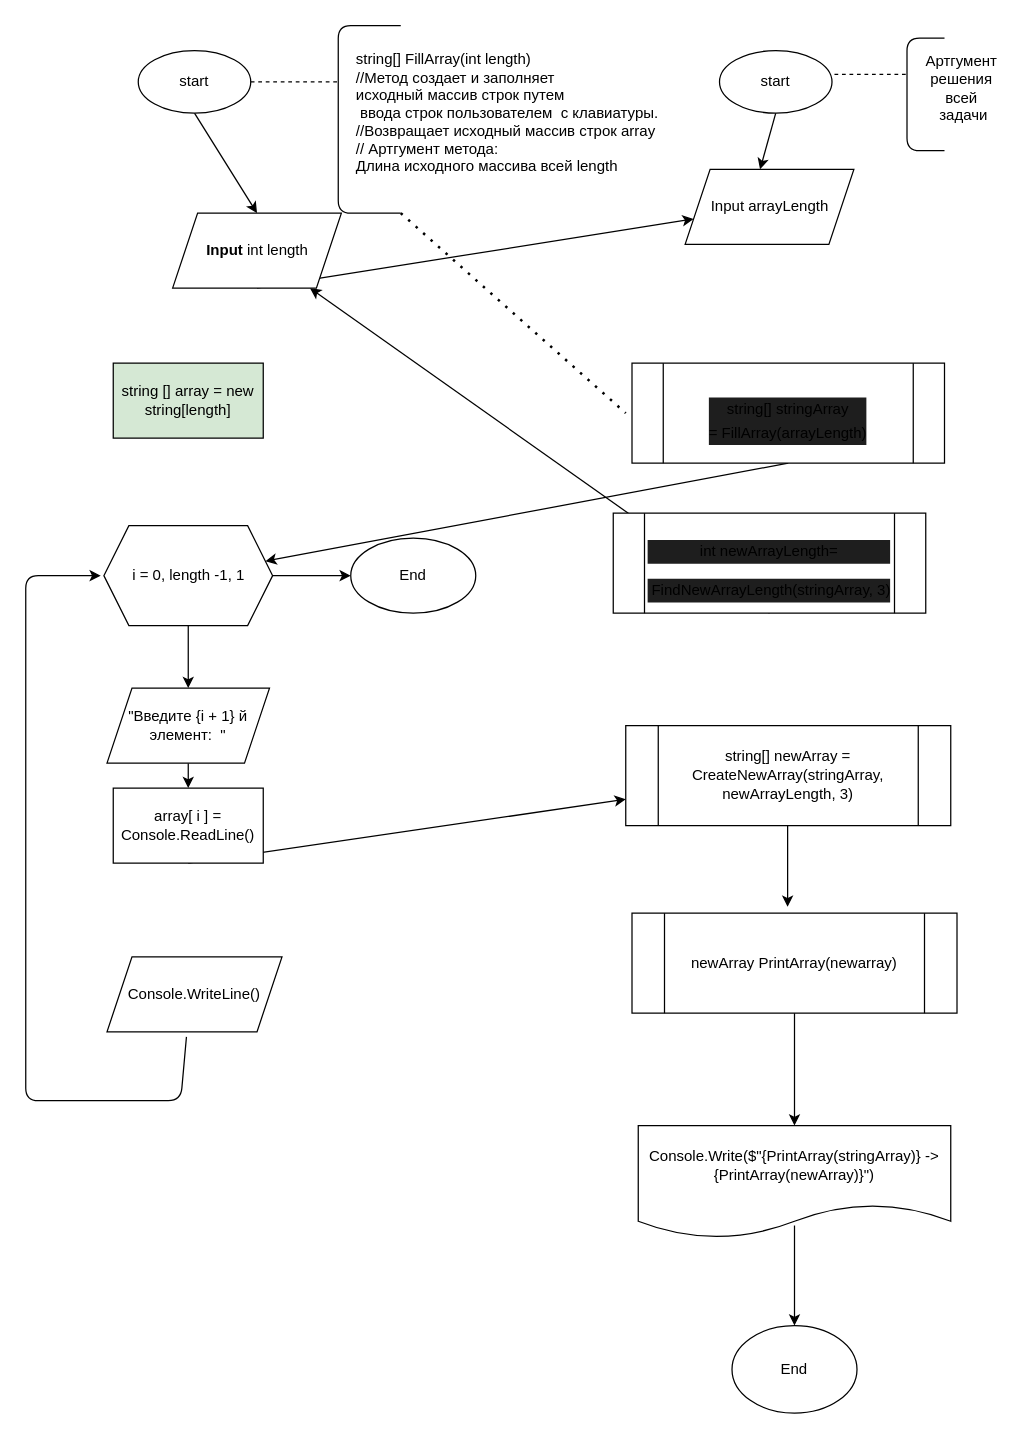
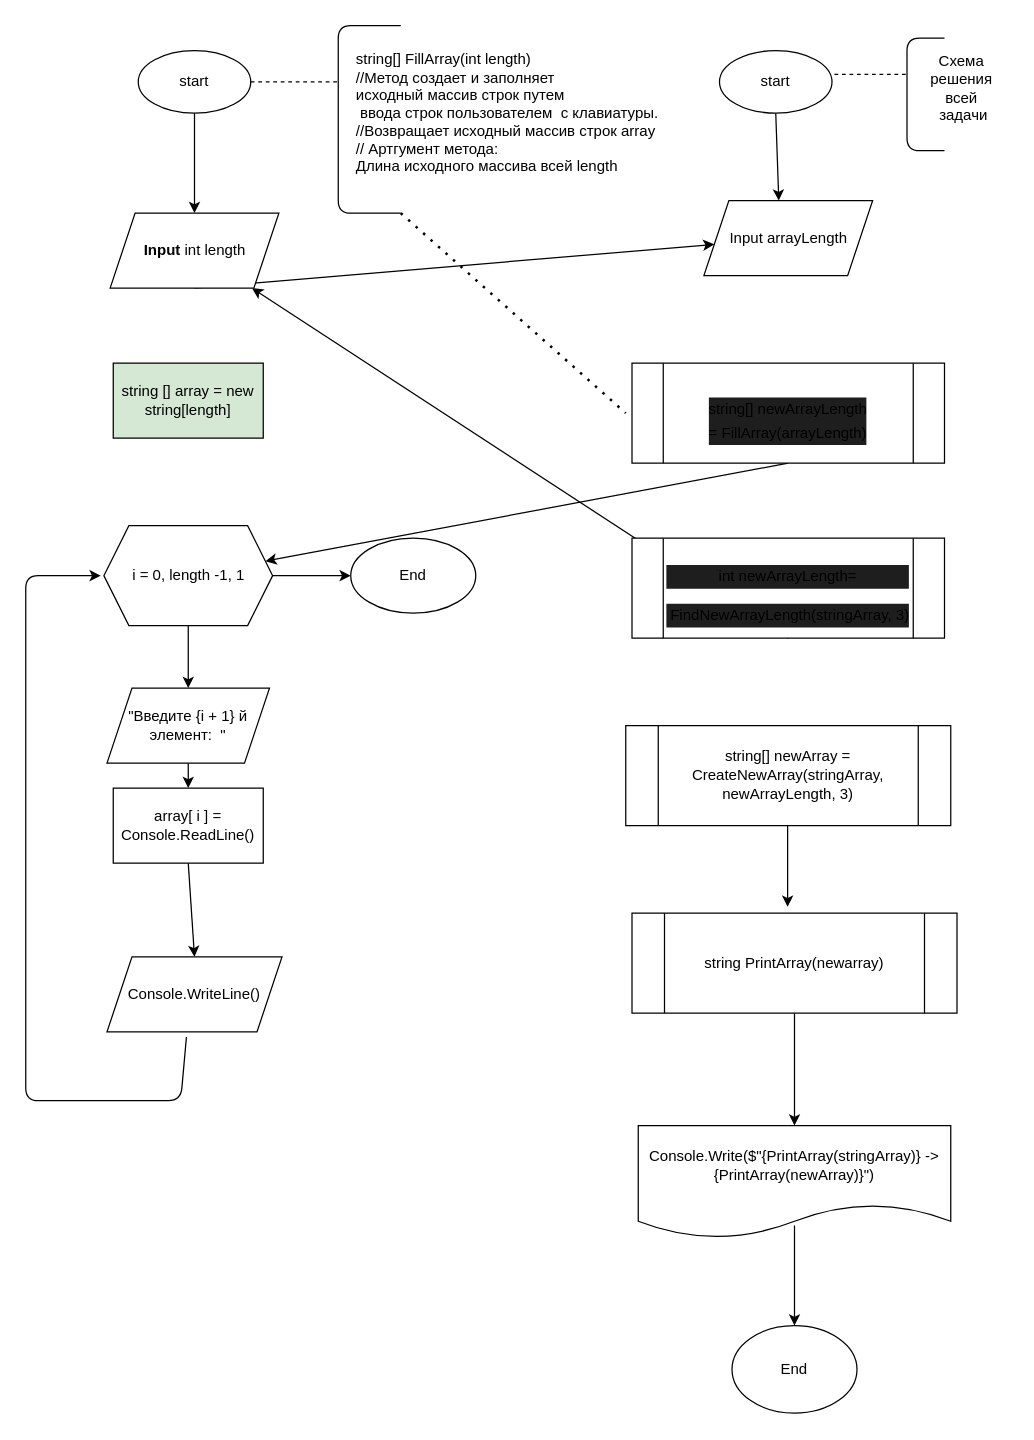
- <mxCell id="14" value="Артгумент&amp;nbsp;&lt;br&gt;решения&amp;nbsp;&lt;br&gt;всей&amp;nbsp;&lt;br&gt;задачи" style="text;html=1;align=center;verticalAlign=middle;resizable=0;points=[];autosize=1;strokeColor=none;fillColor=none;fontSize=12;fontFamily=Helvetica;" parent="1" vertex="1"><mxGeometry x="735" y="40" width="70" height="60" as="geometry" /></mxCell>
+ <mxCell id="14" value="Схема&amp;nbsp;&lt;br&gt;решения&amp;nbsp;&lt;br&gt;всей&amp;nbsp;&lt;br&gt;задачи" style="text;html=1;align=center;verticalAlign=middle;resizable=0;points=[];autosize=1;strokeColor=none;fillColor=none;fontSize=12;fontFamily=Helvetica;" parent="1" vertex="1"><mxGeometry x="735" y="40" width="70" height="60" as="geometry" /></mxCell>
- <mxCell id="4" value="Input arrayLength" style="shape=parallelogram;perimeter=parallelogramPerimeter;whiteSpace=wrap;html=1;fixedSize=1;" parent="1" vertex="1"><mxGeometry x="547.5" y="135" width="135" height="60" as="geometry" /></mxCell>
+ <mxCell id="4" value="Input arrayLength" style="shape=parallelogram;perimeter=parallelogramPerimeter;whiteSpace=wrap;html=1;fixedSize=1;" parent="1" vertex="1"><mxGeometry x="562.5" y="160" width="135" height="60" as="geometry" /></mxCell>
- <mxCell id="22" value="&lt;b&gt;Input &lt;/b&gt;int length" style="shape=parallelogram;perimeter=parallelogramPerimeter;whiteSpace=wrap;html=1;fixedSize=1;" parent="1" vertex="1"><mxGeometry x="137.5" y="170" width="135" height="60" as="geometry" /></mxCell>
+ <mxCell id="22" value="&lt;b&gt;Input &lt;/b&gt;int length" style="shape=parallelogram;perimeter=parallelogramPerimeter;whiteSpace=wrap;html=1;fixedSize=1;" parent="1" vertex="1"><mxGeometry x="87.5" y="170" width="135" height="60" as="geometry" /></mxCell>
- <mxCell id="6" value="&lt;p class=&quot;MsoNormal&quot; style=&quot;margin-bottom: 0cm ; margin-bottom: 0.0pt ; line-height: 14.25pt ; background: #1e1e1e&quot;&gt;&lt;span lang=&quot;EN-US&quot;&gt;&lt;font style=&quot;font-size: 12px&quot;&gt;string[] stringArray&lt;br&gt;= FillArray(arrayLength)&lt;/font&gt;&lt;/span&gt;&lt;/p&gt;" style="shape=process;whiteSpace=wrap;html=1;backgroundOutline=1;" parent="1" vertex="1"><mxGeometry x="505" y="290" width="250" height="80" as="geometry" /></mxCell>
+ <mxCell id="6" value="&lt;p class=&quot;MsoNormal&quot; style=&quot;margin-bottom: 0cm ; margin-bottom: 0.0pt ; line-height: 14.25pt ; background: #1e1e1e&quot;&gt;&lt;span lang=&quot;EN-US&quot;&gt;&lt;font style=&quot;font-size: 12px&quot;&gt;string[] newArrayLength&lt;br&gt;= FillArray(arrayLength)&lt;/font&gt;&lt;/span&gt;&lt;/p&gt;" style="shape=process;whiteSpace=wrap;html=1;backgroundOutline=1;" parent="1" vertex="1"><mxGeometry x="505" y="290" width="250" height="80" as="geometry" /></mxCell>
- <mxCell id="8" value="&lt;p class=&quot;MsoNormal&quot; style=&quot;margin-bottom: 0cm ; margin-bottom: 0.0pt ; line-height: 14.25pt ; background: #1e1e1e&quot;&gt;&lt;span lang=&quot;EN-US&quot;&gt;&lt;font style=&quot;font-size: 12px&quot;&gt;int newArrayLength=&lt;/font&gt;&lt;/span&gt;&lt;/p&gt;&lt;p class=&quot;MsoNormal&quot; style=&quot;margin-bottom: 0cm ; margin-bottom: 0.0pt ; line-height: 14.25pt ; background: #1e1e1e&quot;&gt;&amp;nbsp;FindNewArrayLength(stringArray, 3)&lt;/p&gt;" style="shape=process;whiteSpace=wrap;html=1;backgroundOutline=1;" parent="1" vertex="1"><mxGeometry x="490" y="410" width="250" height="80" as="geometry" /></mxCell>
+ <mxCell id="8" value="&lt;p class=&quot;MsoNormal&quot; style=&quot;margin-bottom: 0cm ; margin-bottom: 0.0pt ; line-height: 14.25pt ; background: #1e1e1e&quot;&gt;&lt;span lang=&quot;EN-US&quot;&gt;&lt;font style=&quot;font-size: 12px&quot;&gt;int newArrayLength=&lt;/font&gt;&lt;/span&gt;&lt;/p&gt;&lt;p class=&quot;MsoNormal&quot; style=&quot;margin-bottom: 0cm ; margin-bottom: 0.0pt ; line-height: 14.25pt ; background: #1e1e1e&quot;&gt;&amp;nbsp;FindNewArrayLength(stringArray, 3)&lt;/p&gt;" style="shape=process;whiteSpace=wrap;html=1;backgroundOutline=1;" parent="1" vertex="1"><mxGeometry x="505" y="430" width="250" height="80" as="geometry" /></mxCell>
- <mxCell id="29" style="edgeStyle=none;html=1;exitX=0.5;exitY=1;exitDx=0;exitDy=0;" parent="1" source="30" target="16" edge="1"><mxGeometry relative="1" as="geometry" /></mxCell>
+ <mxCell id="29" style="edgeStyle=none;html=1;exitX=0.5;exitY=1;exitDx=0;exitDy=0;entryX=0.5;entryY=0;entryDx=0;entryDy=0;" parent="1" source="30" target="32" edge="1"><mxGeometry relative="1" as="geometry" /></mxCell>
- <mxCell id="17" value="newArray PrintArray(newarray)" style="shape=process;whiteSpace=wrap;html=1;backgroundOutline=1;" parent="1" vertex="1"><mxGeometry x="505" y="730" width="260" height="80" as="geometry" /></mxCell>
+ <mxCell id="17" value="string PrintArray(newarray)" style="shape=process;whiteSpace=wrap;html=1;backgroundOutline=1;" parent="1" vertex="1"><mxGeometry x="505" y="730" width="260" height="80" as="geometry" /></mxCell>
